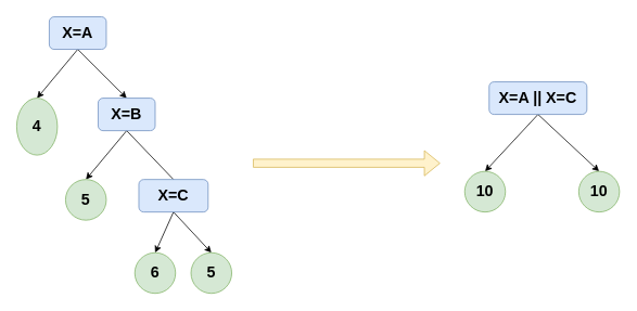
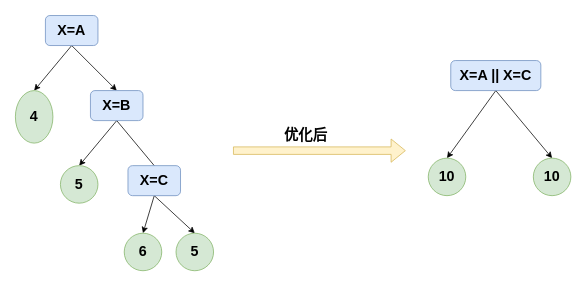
- <mxCell id="17" value="X=A || X=C" style="rounded=1;whiteSpace=wrap;html=1;fontStyle=1;fontSize=19;fillColor=#dae8fc;strokeColor=#6c8ebf;" vertex="1" parent="1"><mxGeometry x="600" y="100" width="120" height="40" as="geometry" /></mxCell>
+ <mxCell id="17" value="X=A || X=C" style="rounded=1;whiteSpace=wrap;html=1;fontStyle=1;fontSize=19;fillColor=#dae8fc;strokeColor=#6c8ebf;" vertex="1" parent="1"><mxGeometry x="600" y="80" width="120" height="40" as="geometry" /></mxCell>
+ <mxCell id="21" value="优化后" style="text;html=1;strokeColor=none;fillColor=none;align=center;verticalAlign=middle;whiteSpace=wrap;rounded=0;fontSize=19;fontStyle=1" vertex="1" parent="1"><mxGeometry x="364" y="170" width="86" height="20" as="geometry" /></mxCell>
- <mxCell id="12" value="X=C" style="rounded=1;whiteSpace=wrap;html=1;fontStyle=1;fontSize=19;fillColor=#dae8fc;strokeColor=#6c8ebf;" vertex="1" parent="1"><mxGeometry x="170" y="220" width="85" height="40" as="geometry" /></mxCell>
+ <mxCell id="12" value="X=C" style="rounded=1;whiteSpace=wrap;html=1;fontStyle=1;fontSize=19;fillColor=#dae8fc;strokeColor=#6c8ebf;" vertex="1" parent="1"><mxGeometry x="170" y="220" width="70" height="40" as="geometry" /></mxCell>
